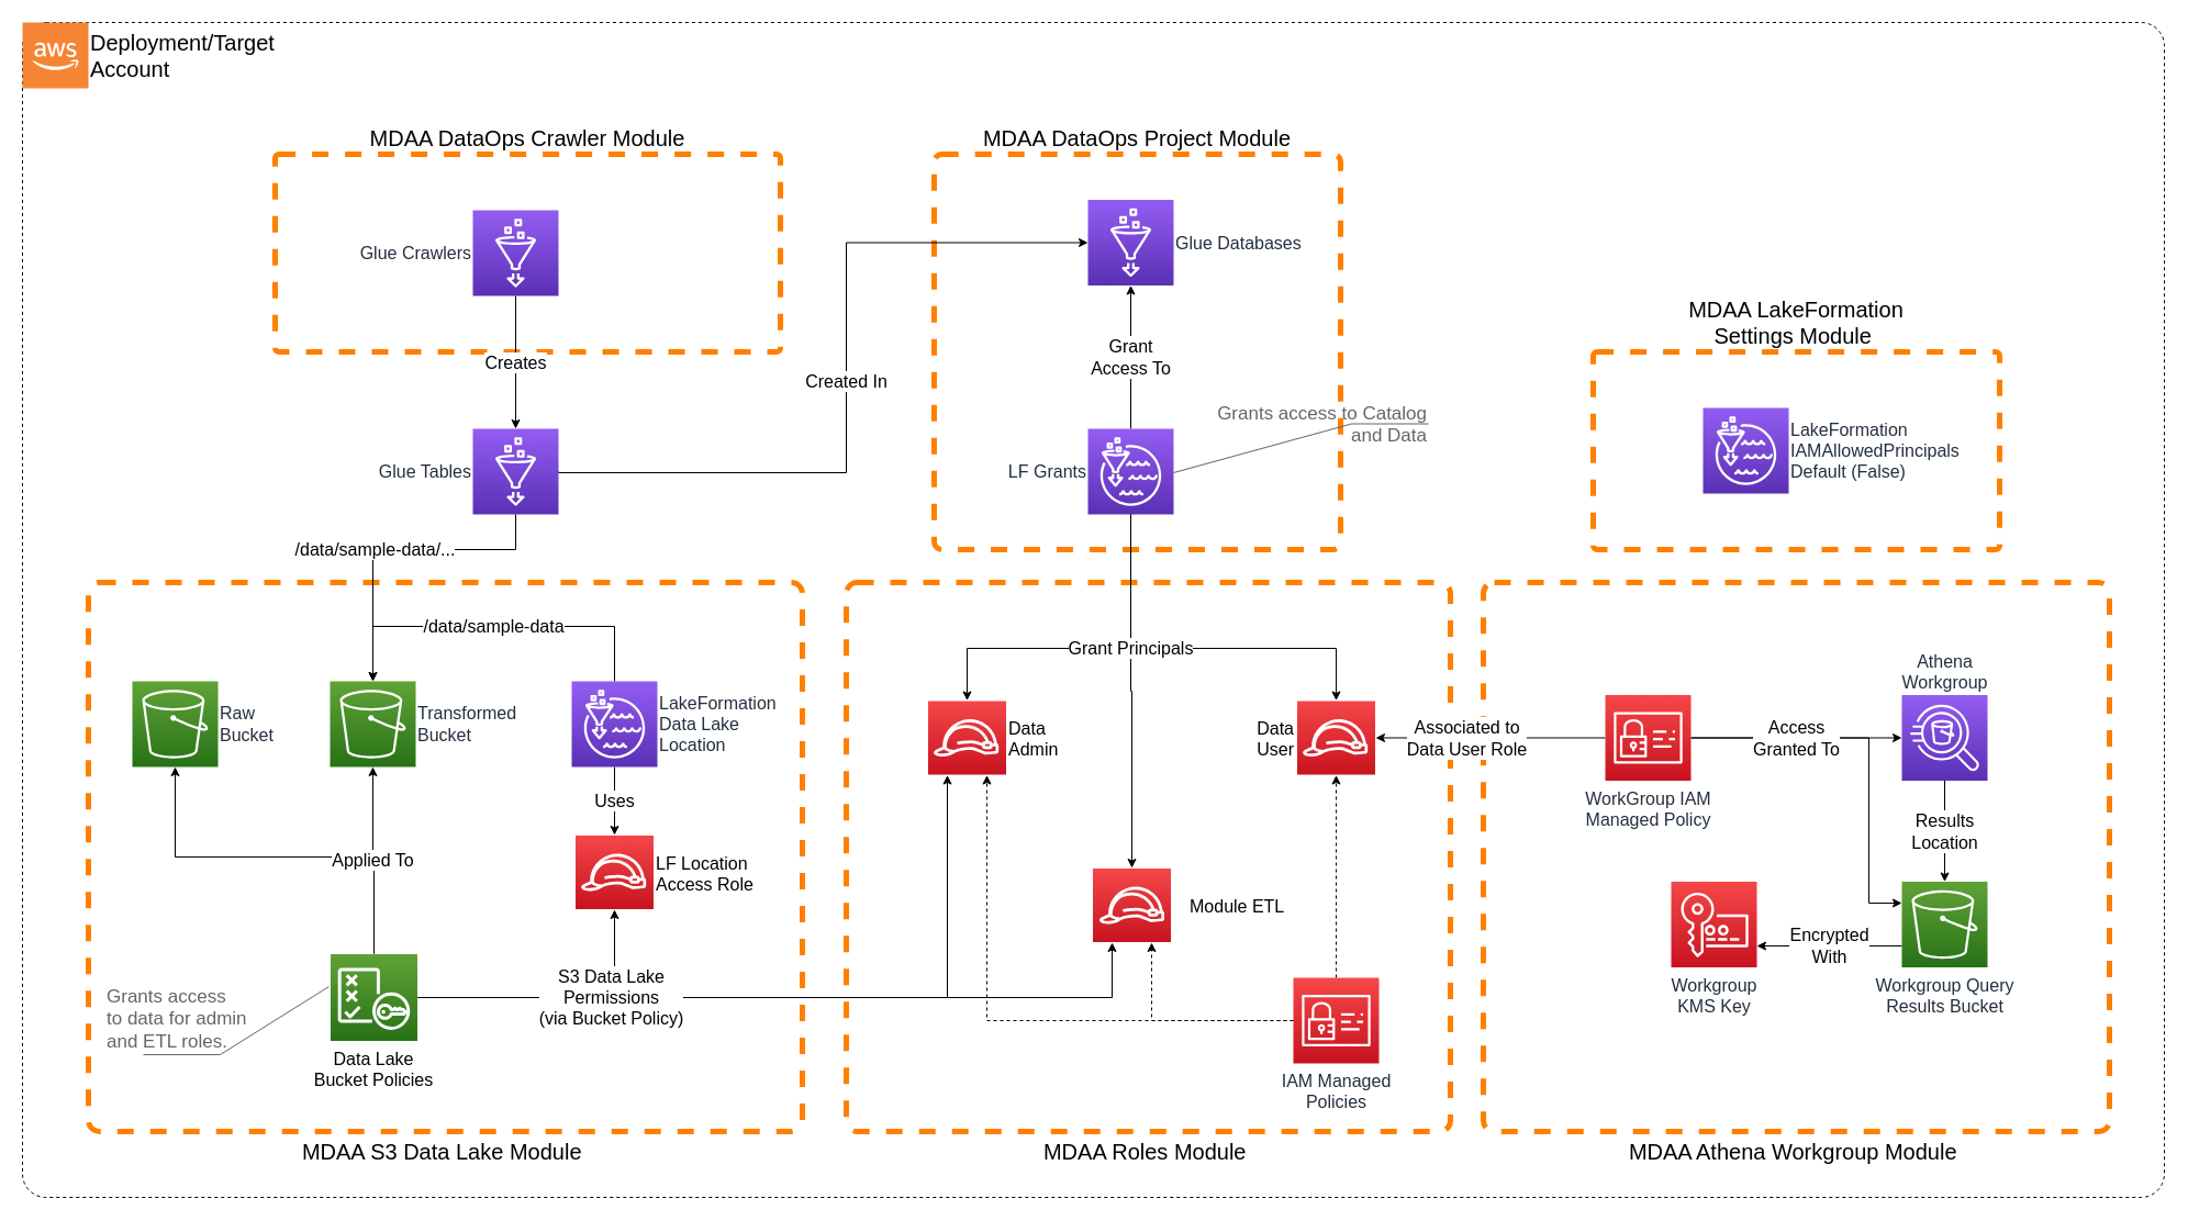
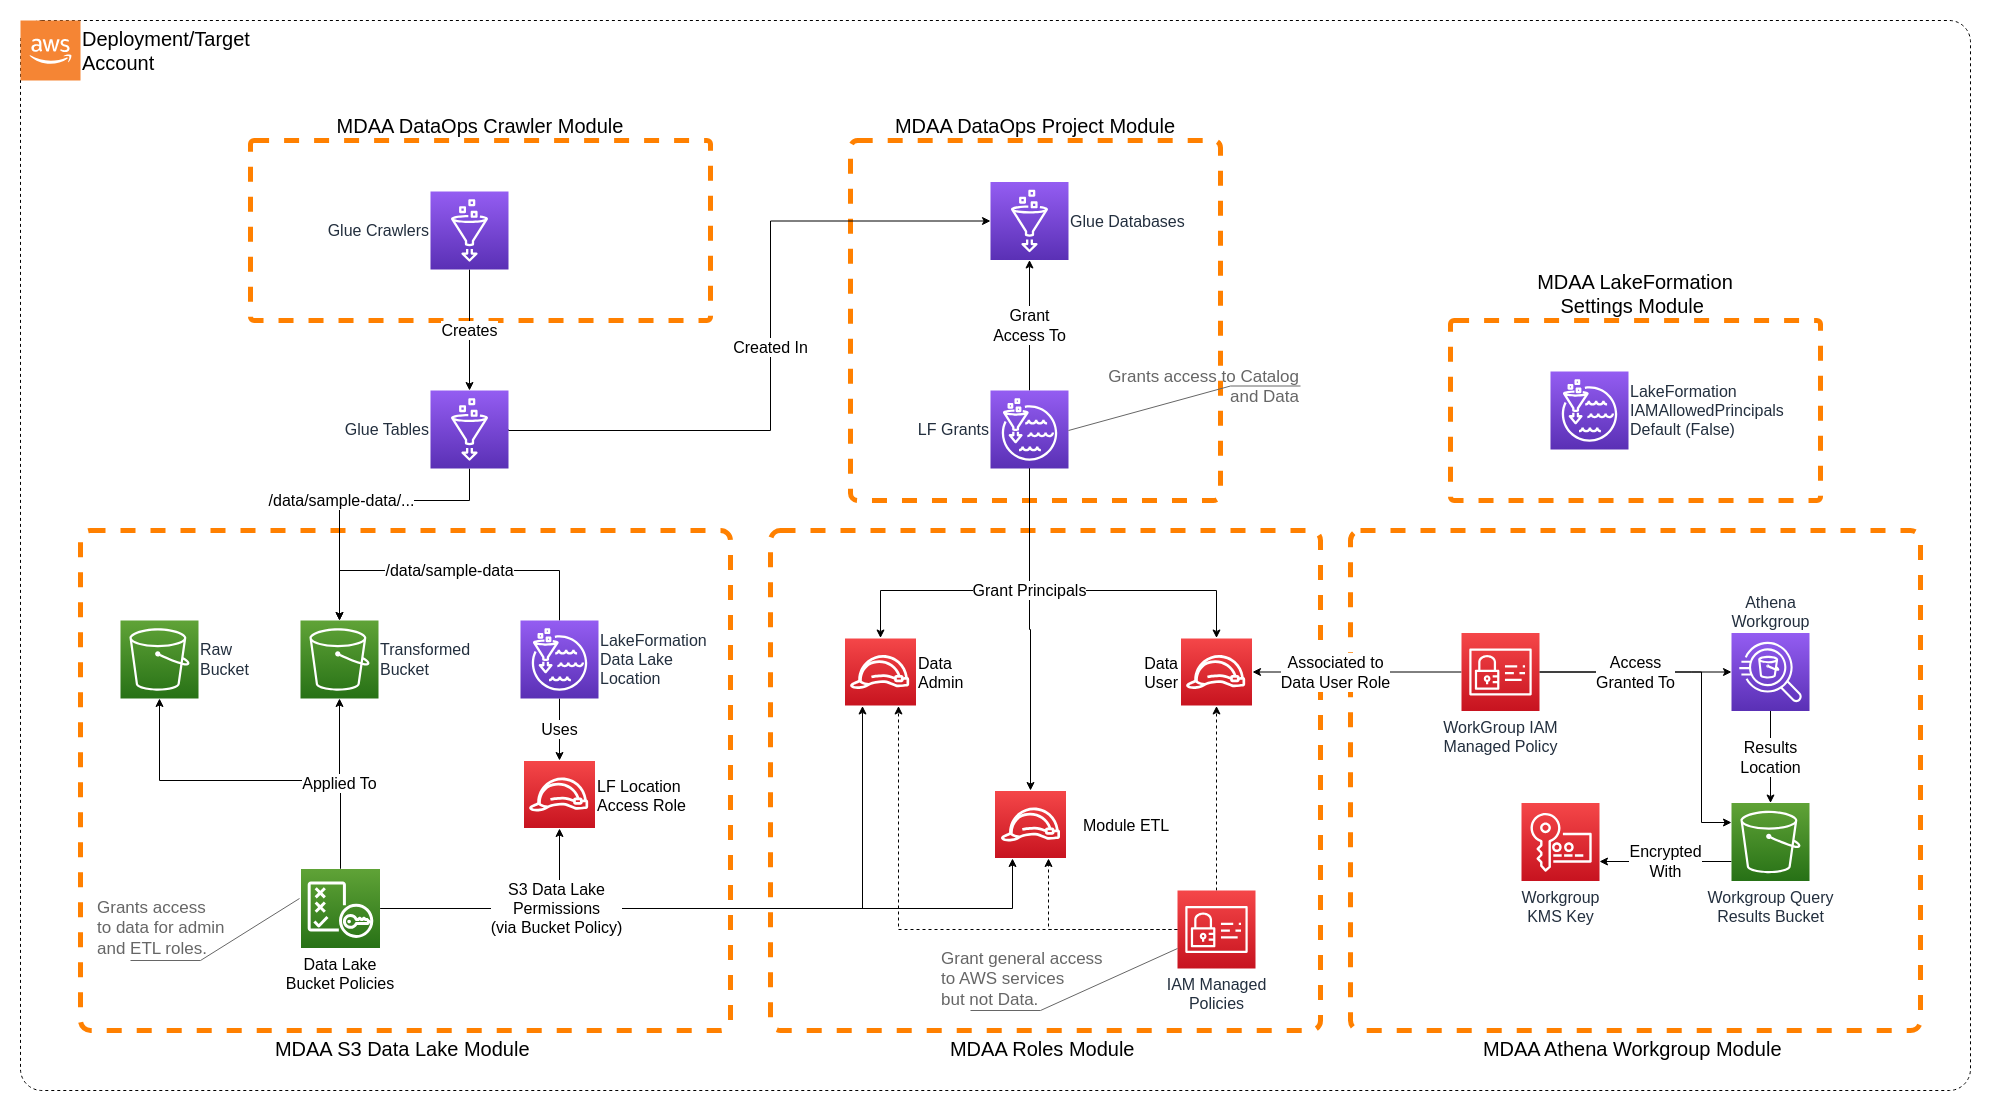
+ <mxCell id="58" value="Grant general access&lt;br&gt;to AWS services&lt;br&gt;but not Data." style="strokeWidth=1;shadow=0;dashed=0;align=center;html=1;shape=mxgraph.mockup.text.callout;linkText=;textSize=17;textColor=#666666;callDir=SW;callStyle=line;fontSize=17;fontColor=#666666;align=left;verticalAlign=bottom;strokeColor=#666666;movableLabel=1;" vertex="1" parent="1"><mxGeometry x="970" y="948" width="207" height="62" as="geometry"><mxPoint x="-31" y="2" as="offset" /></mxGeometry></mxCell>
